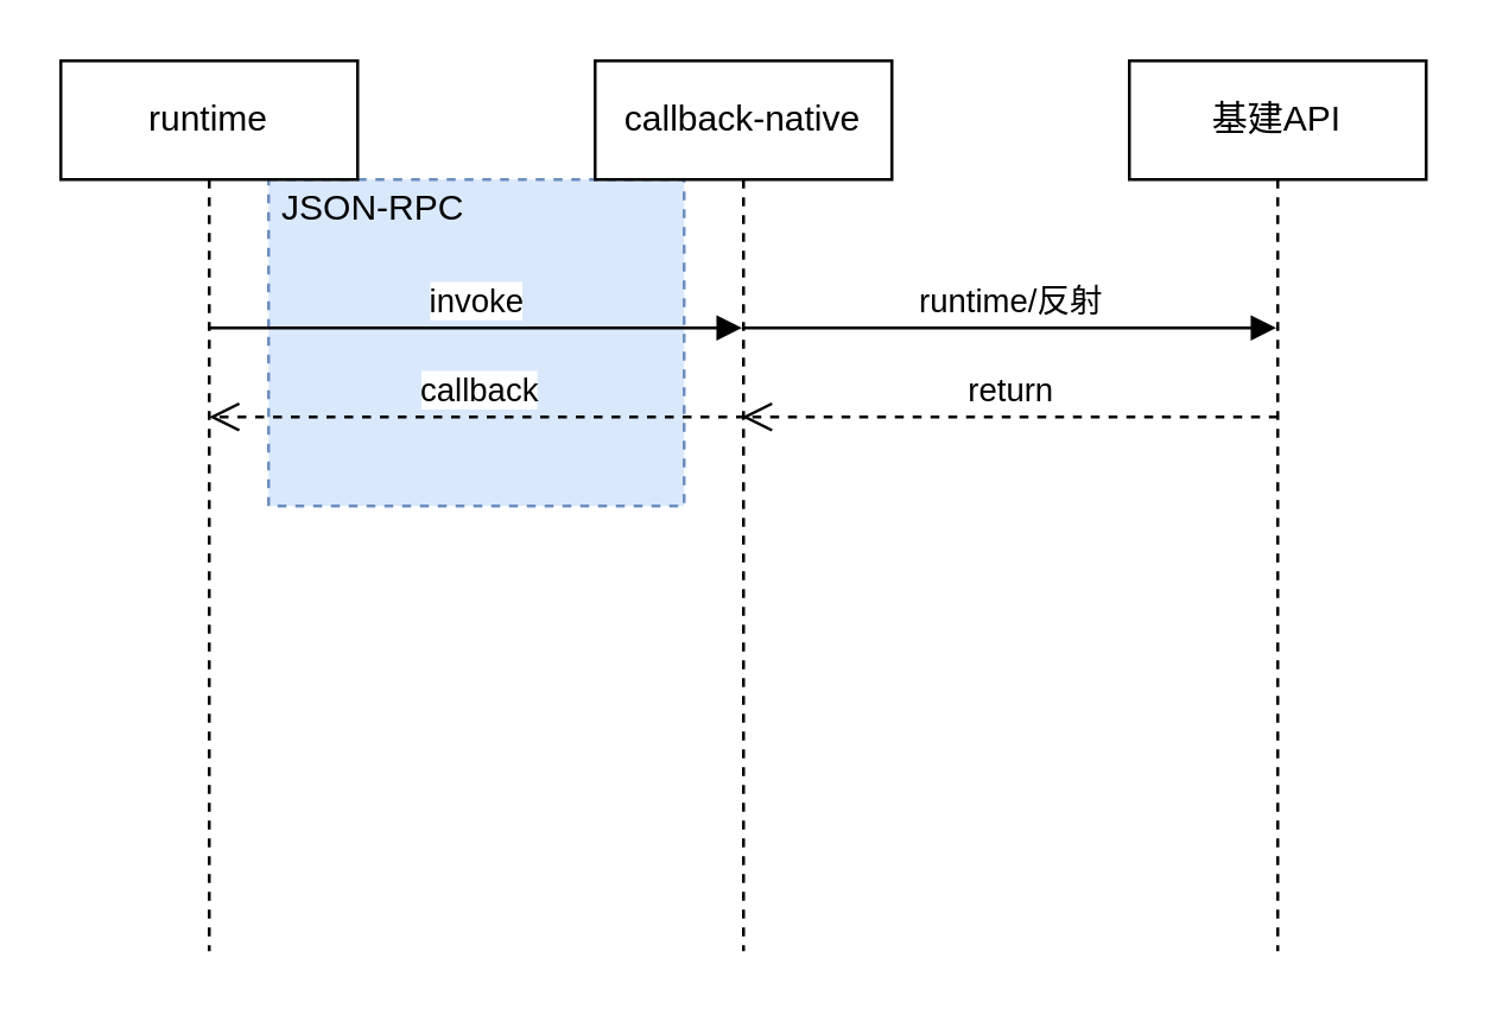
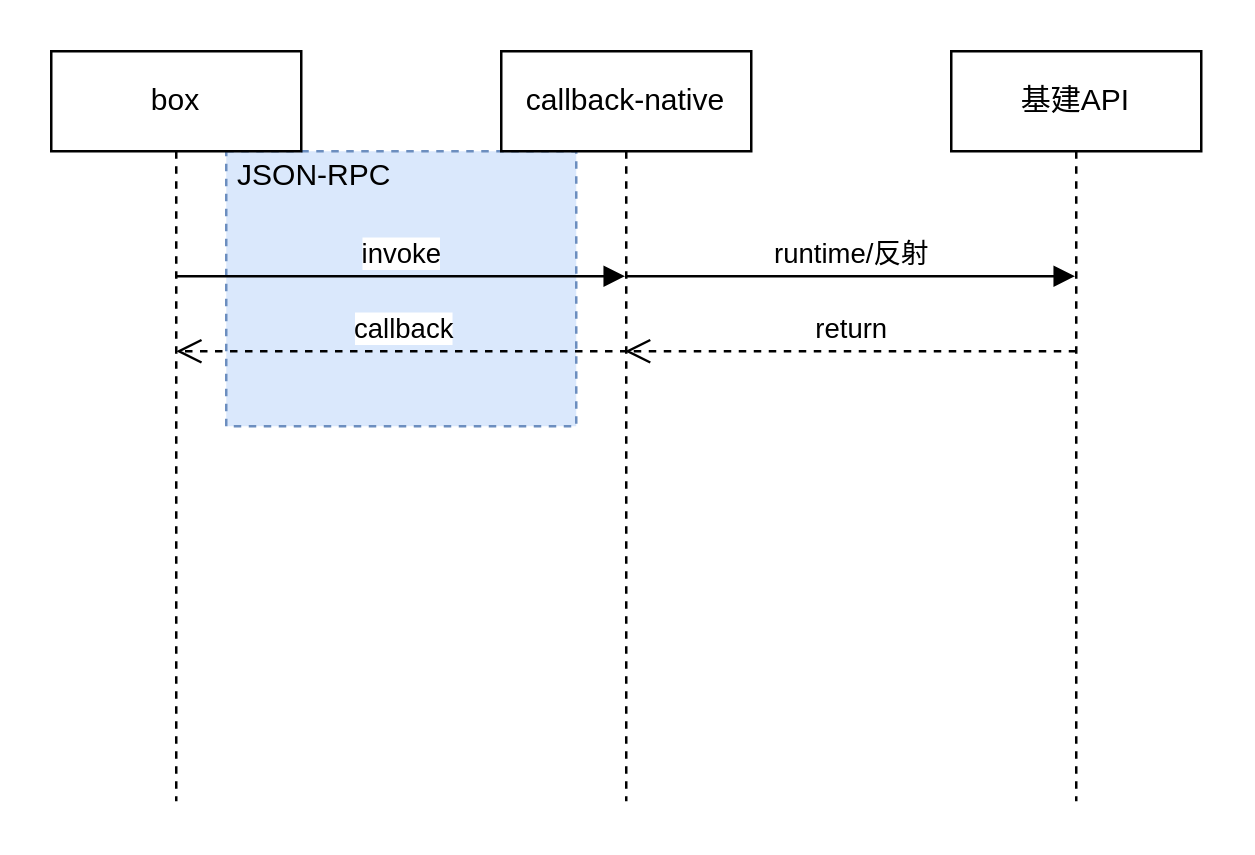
- <mxCell id="3" value="runtime" style="shape=umlLifeline;perimeter=lifelinePerimeter;whiteSpace=wrap;html=1;container=1;collapsible=0;recursiveResize=0;outlineConnect=0;" vertex="1" parent="1"><mxGeometry x="20" y="20" width="100" height="300" as="geometry" /></mxCell>
+ <mxCell id="3" value="box" style="shape=umlLifeline;perimeter=lifelinePerimeter;whiteSpace=wrap;html=1;container=1;collapsible=0;recursiveResize=0;outlineConnect=0;" vertex="1" parent="1"><mxGeometry x="20" y="20" width="100" height="300" as="geometry" /></mxCell>
